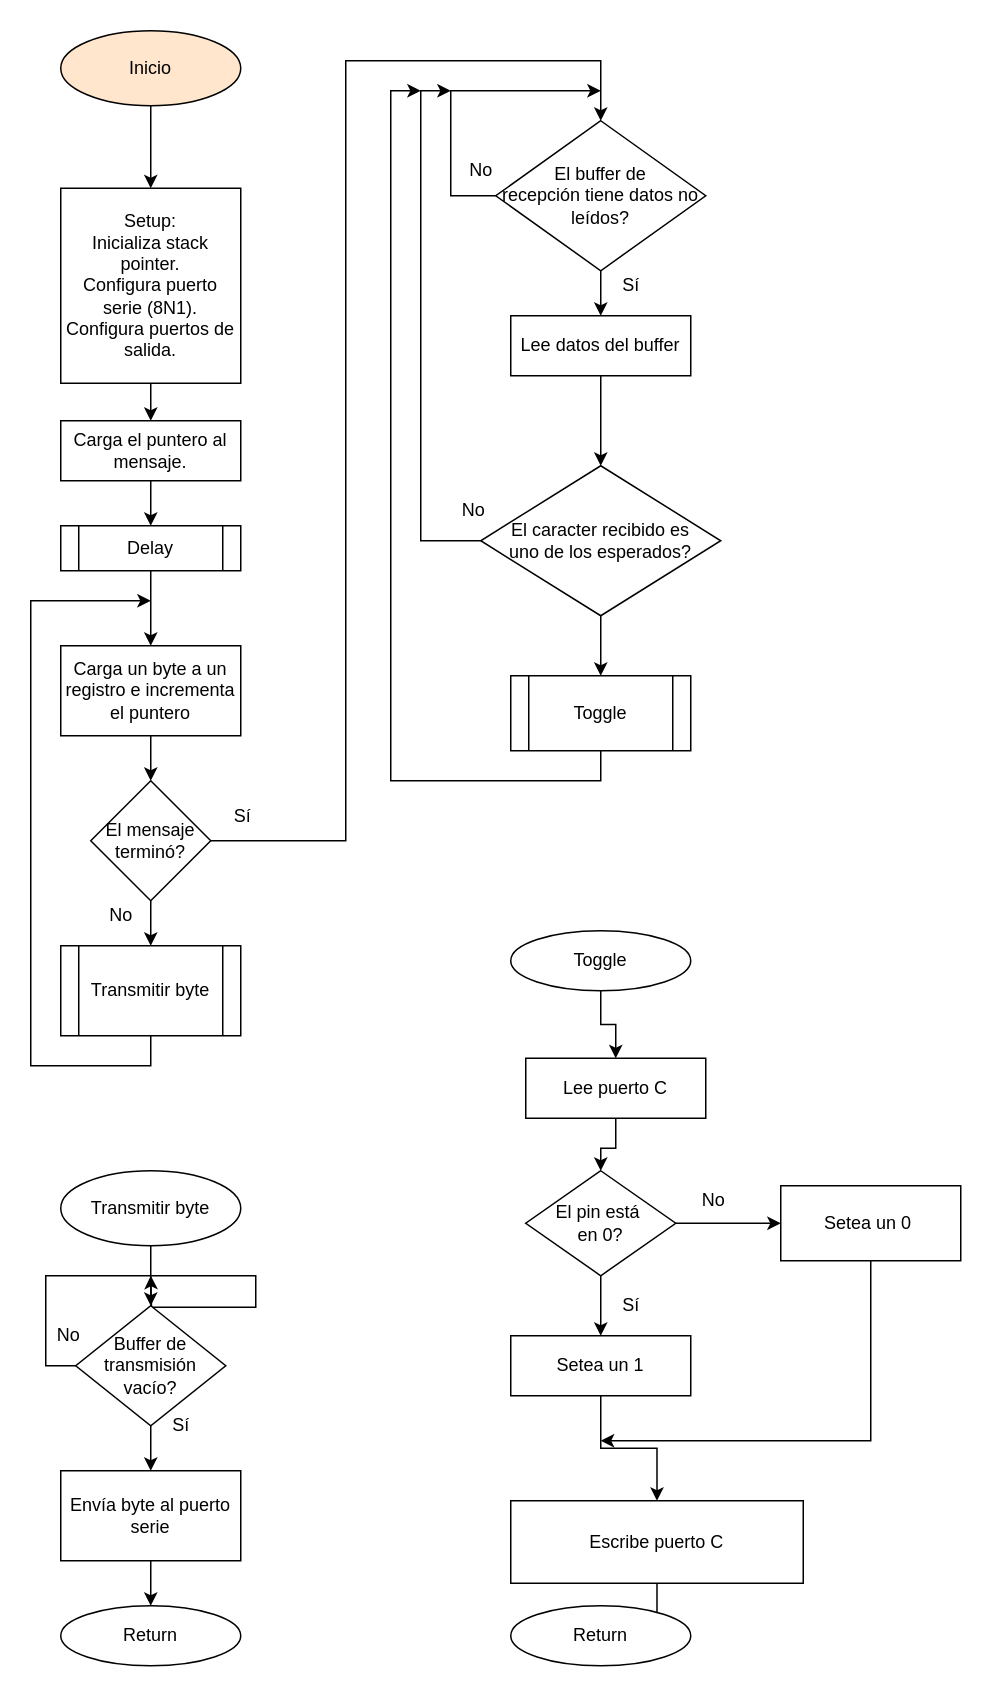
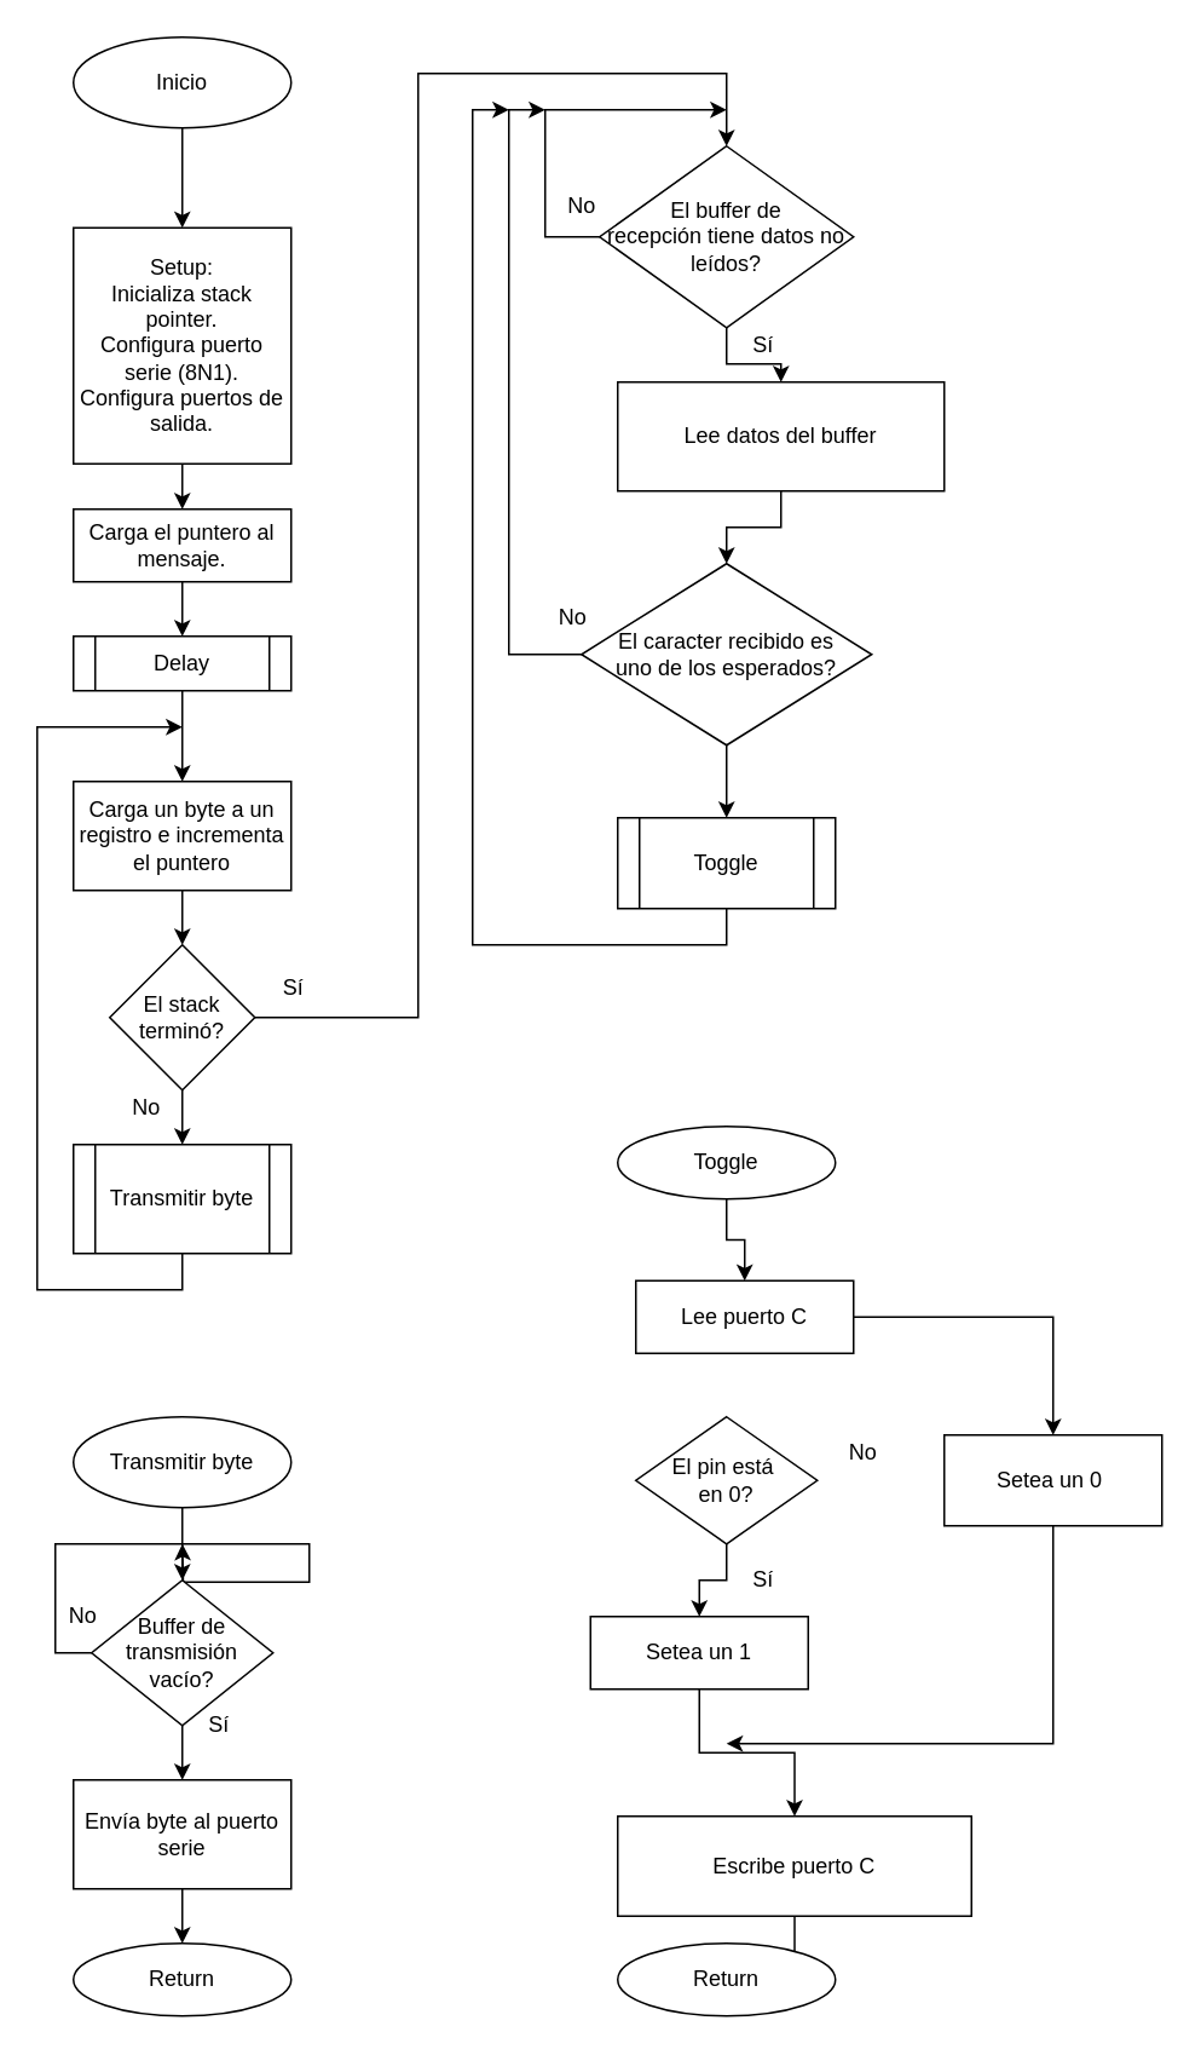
- <mxCell id="3" value="Inicio" style="ellipse;whiteSpace=wrap;html=1;fillColor=#ffe6cc;" vertex="1" parent="1"><mxGeometry x="40" y="20" width="120" height="50" as="geometry" /></mxCell>
+ <mxCell id="3" value="Inicio" style="ellipse;whiteSpace=wrap;html=1;" vertex="1" parent="1"><mxGeometry x="40" y="20" width="120" height="50" as="geometry" /></mxCell>
- <mxCell id="33" value="Lee datos del buffer" style="whiteSpace=wrap;html=1;" vertex="1" parent="1"><mxGeometry x="340" y="210" width="120" height="40" as="geometry" /></mxCell>
+ <mxCell id="33" value="Lee datos del buffer" style="whiteSpace=wrap;html=1;" vertex="1" parent="1"><mxGeometry x="340" y="210" width="180" height="60" as="geometry" /></mxCell>
- <mxCell id="14" value="El mensaje terminó?" style="rhombus;whiteSpace=wrap;html=1;" vertex="1" parent="1"><mxGeometry x="60" y="520" width="80" height="80" as="geometry" /></mxCell>
+ <mxCell id="14" value="El stack terminó?" style="rhombus;whiteSpace=wrap;html=1;" vertex="1" parent="1"><mxGeometry x="60" y="520" width="80" height="80" as="geometry" /></mxCell>
- <mxCell id="44" value="" style="edgeStyle=orthogonalEdgeStyle;rounded=0;orthogonalLoop=1;jettySize=auto;html=1;" edge="1" parent="1" source="45" target="48"><mxGeometry relative="1" as="geometry" /></mxCell>
+ <mxCell id="44" value="" style="edgeStyle=orthogonalEdgeStyle;rounded=0;orthogonalLoop=1;jettySize=auto;html=1;" edge="1" parent="1" source="45" target="52"><mxGeometry relative="1" as="geometry" /></mxCell>
- <mxCell id="47" value="" style="edgeStyle=orthogonalEdgeStyle;rounded=0;orthogonalLoop=1;jettySize=auto;html=1;" edge="1" parent="1" source="48" target="52"><mxGeometry relative="1" as="geometry" /></mxCell>
- <mxCell id="50" value="Setea un 1" style="whiteSpace=wrap;html=1;" vertex="1" parent="1"><mxGeometry x="340" y="890" width="120" height="40" as="geometry" /></mxCell>
+ <mxCell id="50" value="Setea un 1" style="whiteSpace=wrap;html=1;" vertex="1" parent="1"><mxGeometry x="325" y="890" width="120" height="40" as="geometry" /></mxCell>
